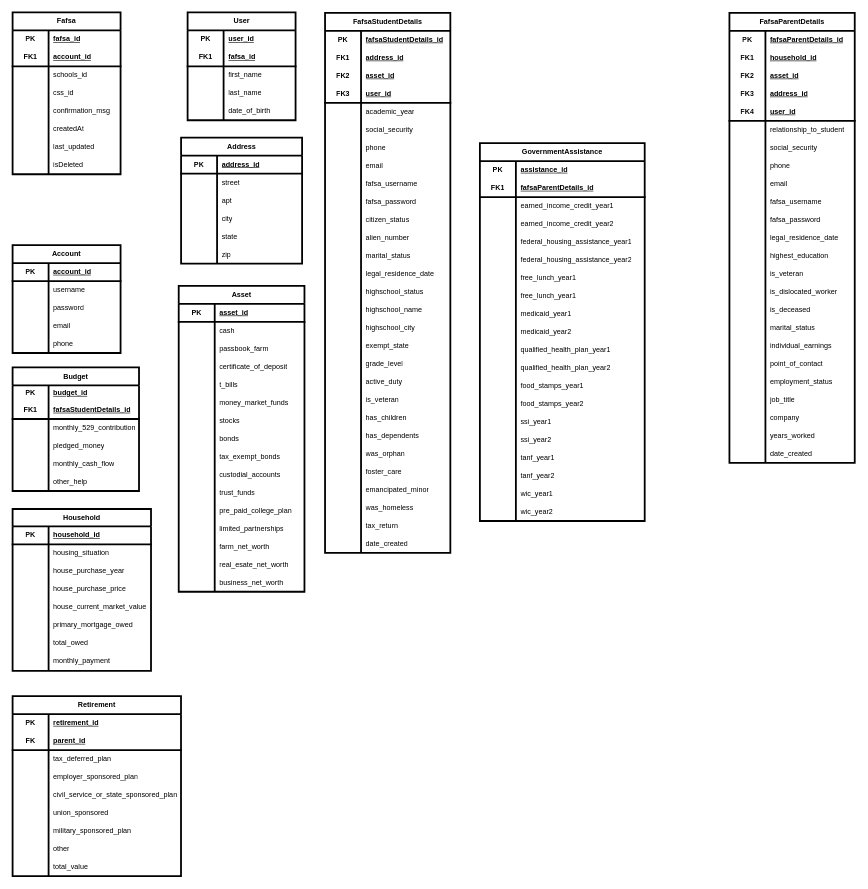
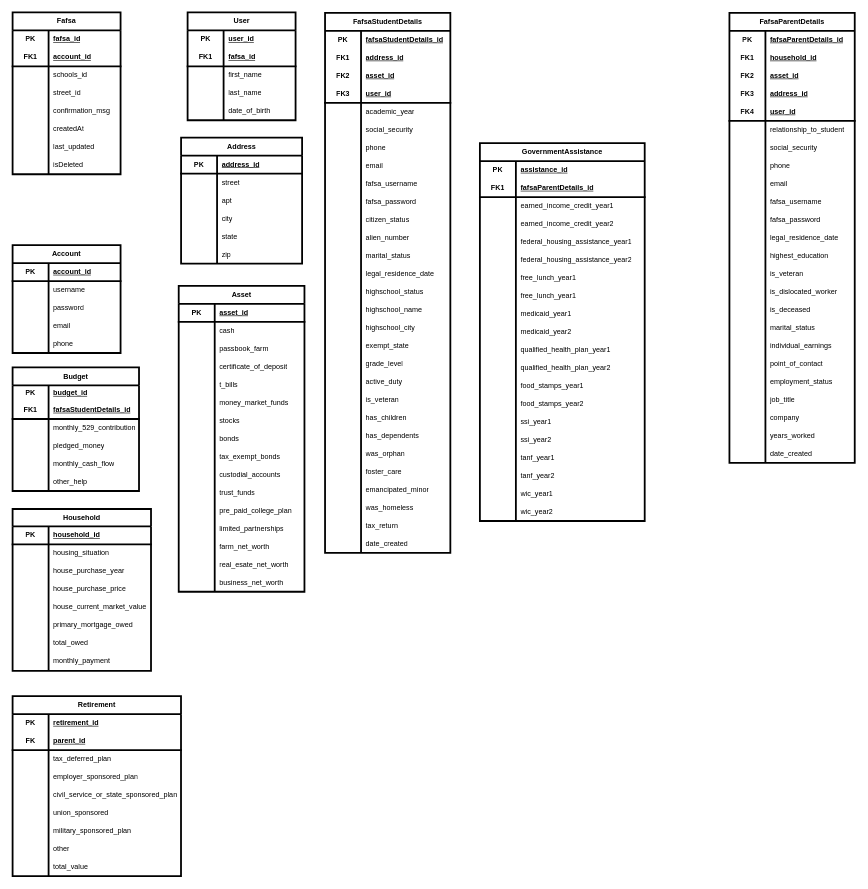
- <mxCell id="14" value="css_id" style="shape=partialRectangle;connectable=0;fillColor=none;top=0;left=0;bottom=0;right=0;align=left;spacingLeft=6;overflow=hidden;html=1;whiteSpace=wrap;strokeWidth=3;" vertex="1" parent="12"><mxGeometry x="60" width="120" height="30" as="geometry"><mxRectangle width="120" height="30" as="alternateBounds" /></mxGeometry></mxCell>
+ <mxCell id="14" value="street_id" style="shape=partialRectangle;connectable=0;fillColor=none;top=0;left=0;bottom=0;right=0;align=left;spacingLeft=6;overflow=hidden;html=1;whiteSpace=wrap;strokeWidth=3;" vertex="1" parent="12"><mxGeometry x="60" width="120" height="30" as="geometry"><mxRectangle width="120" height="30" as="alternateBounds" /></mxGeometry></mxCell>
